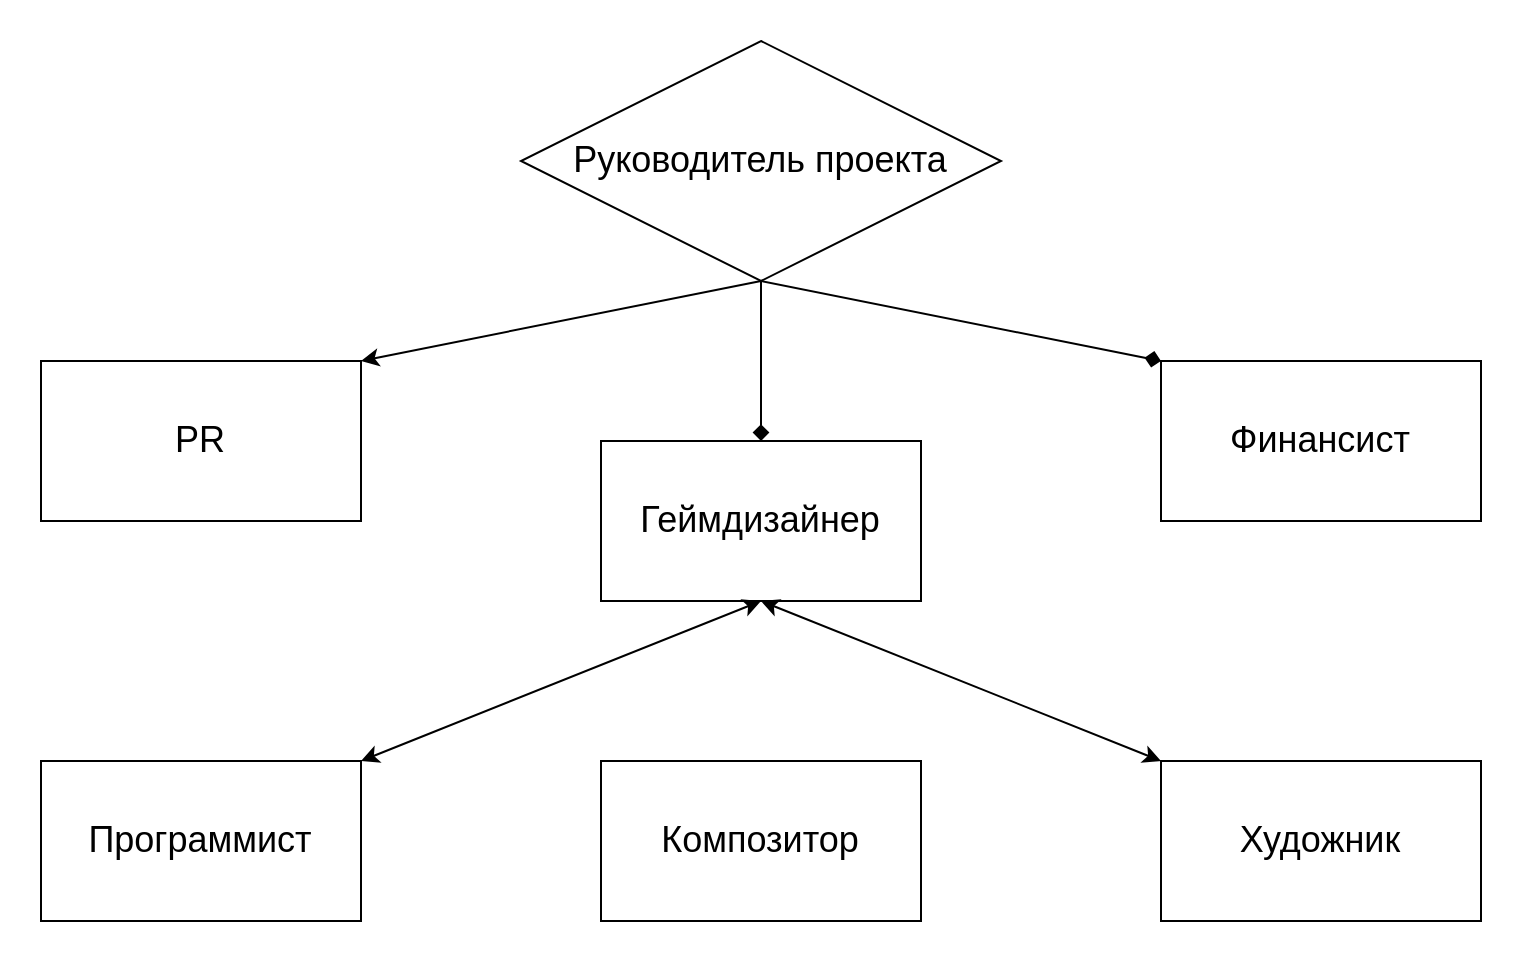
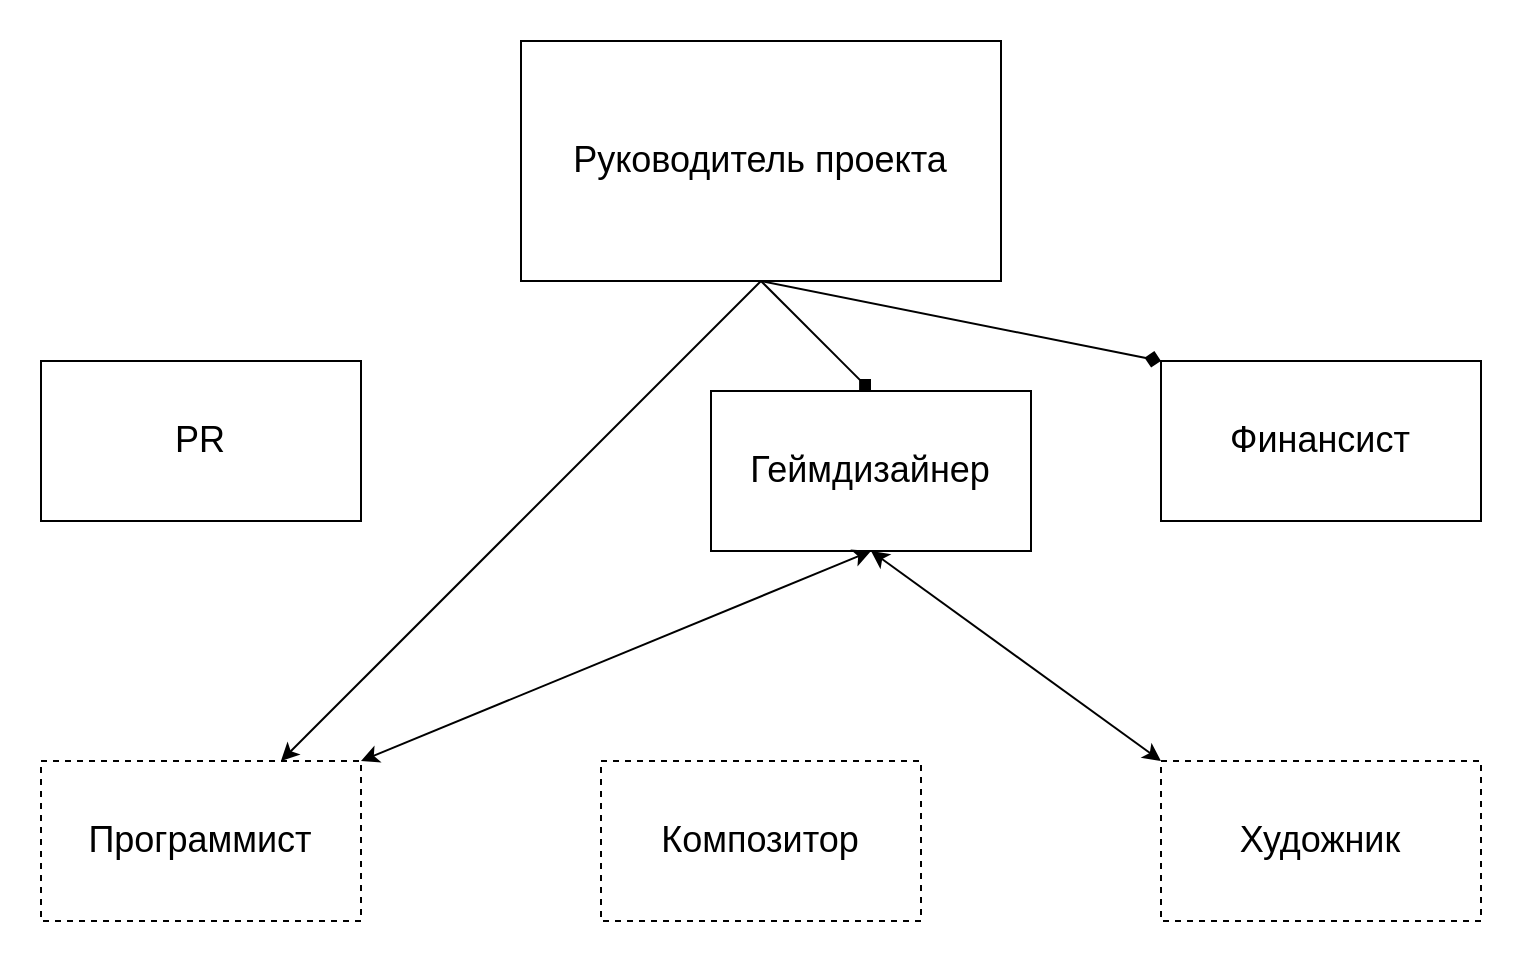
- <mxCell id="2" value="&lt;font style=&quot;font-size: 18px;&quot;&gt;Руководитель проекта&lt;/font&gt;" style="rhombus;whiteSpace=wrap;html=1;" vertex="1" parent="1"><mxGeometry x="260" y="20" width="240" height="120" as="geometry" /></mxCell>
+ <mxCell id="2" value="&lt;font style=&quot;font-size: 18px;&quot;&gt;Руководитель проекта&lt;/font&gt;" style="rounded=0;whiteSpace=wrap;html=1;" vertex="1" parent="1"><mxGeometry x="260" y="20" width="240" height="120" as="geometry" /></mxCell>
- <mxCell id="6" value="" style="endArrow=classic;html=1;rounded=0;entryX=1;entryY=0;entryDx=0;entryDy=0;exitX=0.5;exitY=1;exitDx=0;exitDy=0;" edge="1" parent="1" source="2" target="4"><mxGeometry width="50" height="50" relative="1" as="geometry"><mxPoint x="274" y="290" as="sourcePoint" /><mxPoint x="394" y="370" as="targetPoint" /></mxGeometry></mxCell>
+ <mxCell id="6" value="" style="endArrow=classic;html=1;rounded=0;exitX=0.5;exitY=1;exitDx=0;exitDy=0;" edge="1" parent="1" source="2" target="9"><mxGeometry width="50" height="50" relative="1" as="geometry"><mxPoint x="274" y="290" as="sourcePoint" /><mxPoint x="394" y="370" as="targetPoint" /></mxGeometry></mxCell>
- <mxCell id="7" value="&lt;font style=&quot;font-size: 18px;&quot;&gt;Геймдизайнер&lt;/font&gt;" style="rounded=0;whiteSpace=wrap;html=1;" vertex="1" parent="1"><mxGeometry x="300" y="220" width="160" height="80" as="geometry" /></mxCell>
+ <mxCell id="7" value="&lt;font style=&quot;font-size: 18px;&quot;&gt;Геймдизайнер&lt;/font&gt;" style="rounded=0;whiteSpace=wrap;html=1;" vertex="1" parent="1"><mxGeometry x="355" y="195" width="160" height="80" as="geometry" /></mxCell>
- <mxCell id="9" value="&lt;font style=&quot;font-size: 18px;&quot;&gt;Программист&lt;/font&gt;" style="rounded=0;whiteSpace=wrap;html=1;" vertex="1" parent="1"><mxGeometry x="20" y="380" width="160" height="80" as="geometry" /></mxCell>
+ <mxCell id="9" value="&lt;font style=&quot;font-size: 18px;&quot;&gt;Программист&lt;/font&gt;" style="rounded=0;whiteSpace=wrap;html=1;dashed=1;" vertex="1" parent="1"><mxGeometry x="20" y="380" width="160" height="80" as="geometry" /></mxCell>
- <mxCell id="10" value="&lt;font style=&quot;font-size: 18px;&quot;&gt;Композитор&lt;/font&gt;" style="rounded=0;whiteSpace=wrap;html=1;" vertex="1" parent="1"><mxGeometry x="300" y="380" width="160" height="80" as="geometry" /></mxCell>
+ <mxCell id="10" value="&lt;font style=&quot;font-size: 18px;&quot;&gt;Композитор&lt;/font&gt;" style="rounded=0;whiteSpace=wrap;html=1;dashed=1;" vertex="1" parent="1"><mxGeometry x="300" y="380" width="160" height="80" as="geometry" /></mxCell>
- <mxCell id="11" value="&lt;font style=&quot;font-size: 18px;&quot;&gt;Художник&lt;/font&gt;" style="rounded=0;whiteSpace=wrap;html=1;" vertex="1" parent="1"><mxGeometry x="580" y="380" width="160" height="80" as="geometry" /></mxCell>
+ <mxCell id="11" value="&lt;font style=&quot;font-size: 18px;&quot;&gt;Художник&lt;/font&gt;" style="rounded=0;whiteSpace=wrap;html=1;dashed=1;" vertex="1" parent="1"><mxGeometry x="580" y="380" width="160" height="80" as="geometry" /></mxCell>
